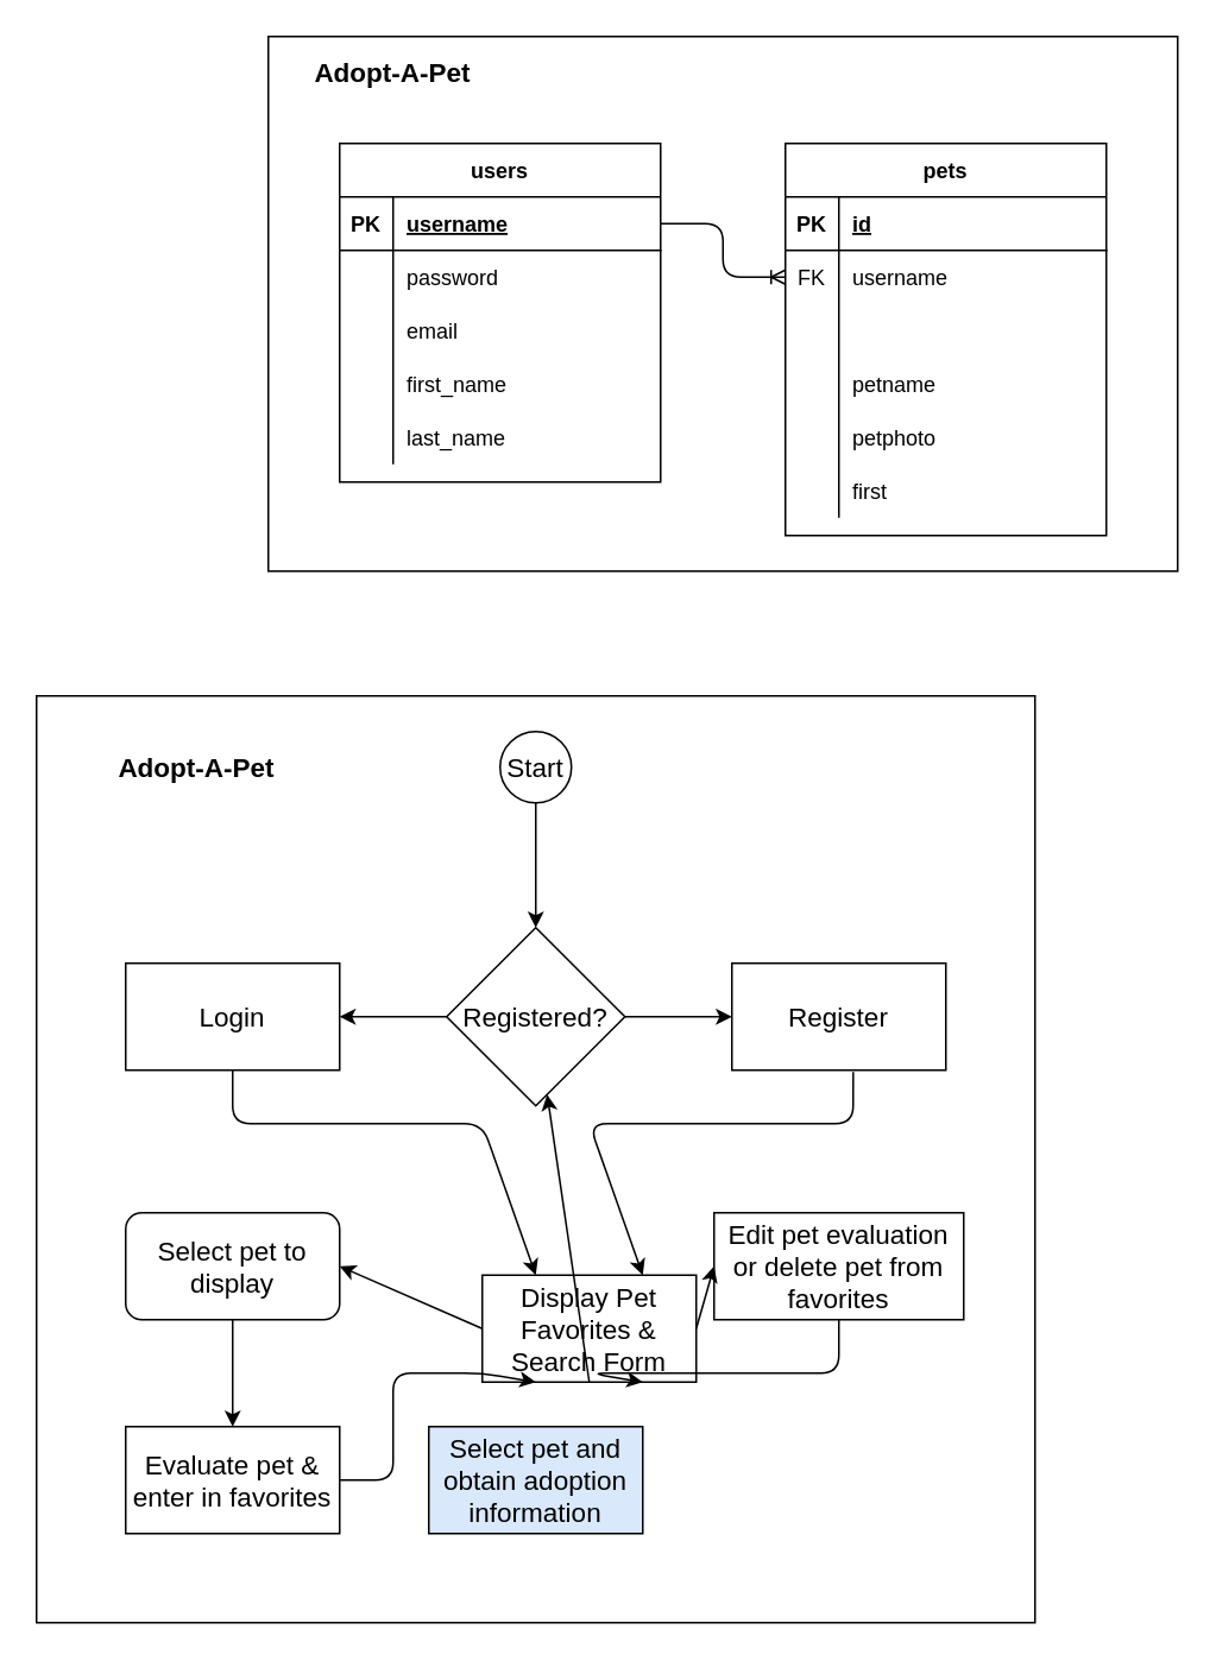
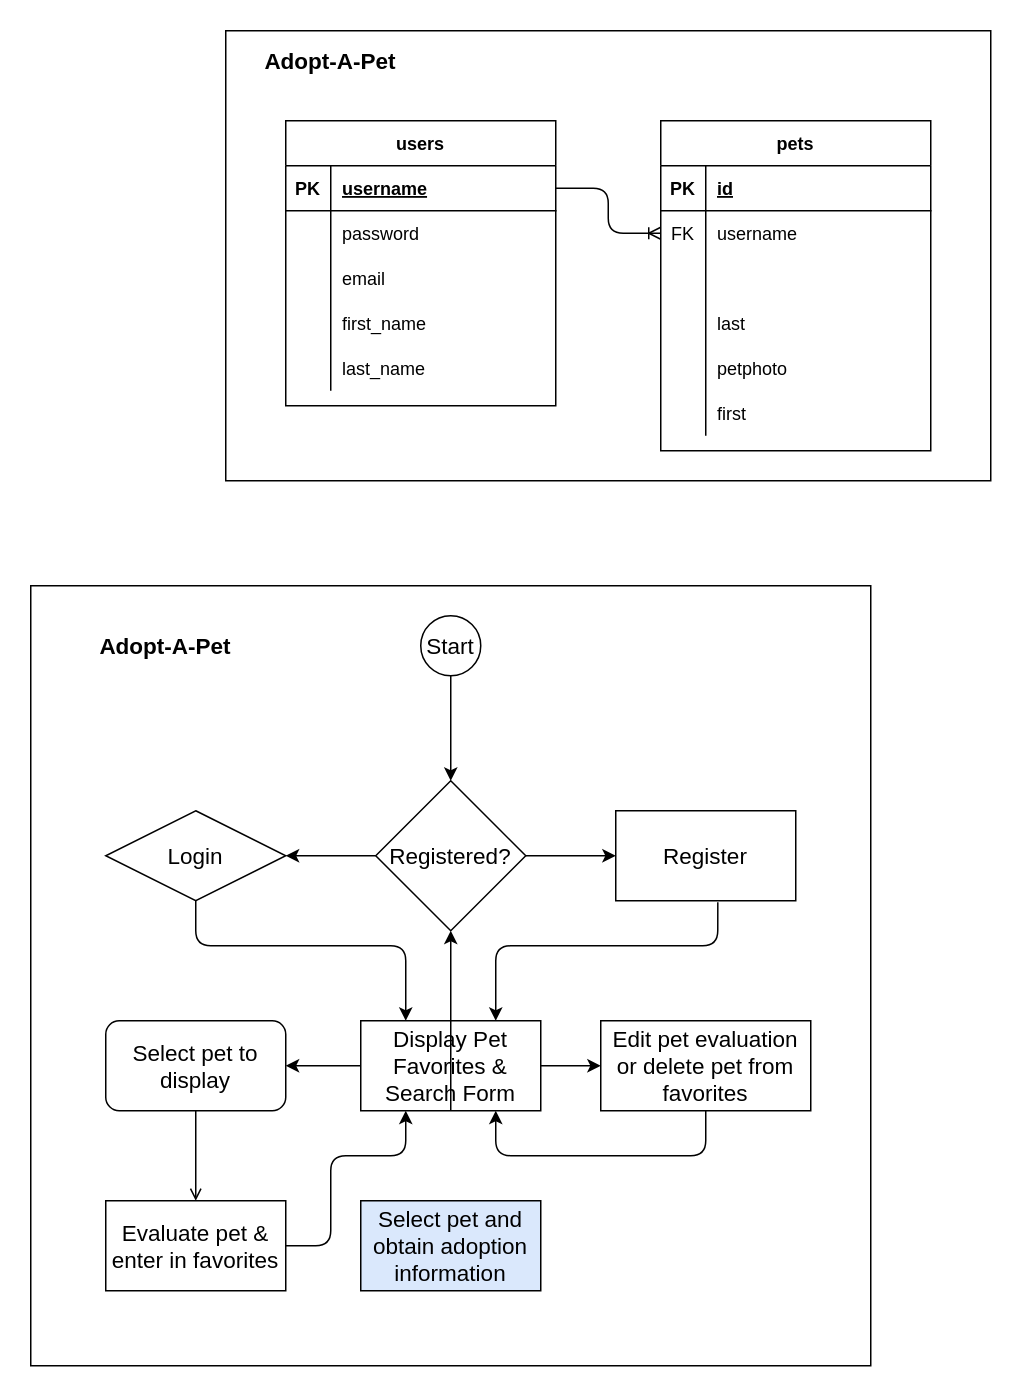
- <mxCell id="30" value="petname" style="shape=partialRectangle;connectable=0;fillColor=none;top=0;left=0;bottom=0;right=0;align=left;spacingLeft=6;overflow=hidden;" parent="28" vertex="1"><mxGeometry x="30" width="150" height="30" as="geometry" /></mxCell>
+ <mxCell id="30" value="last" style="shape=partialRectangle;connectable=0;fillColor=none;top=0;left=0;bottom=0;right=0;align=left;spacingLeft=6;overflow=hidden;" parent="28" vertex="1"><mxGeometry x="30" width="150" height="30" as="geometry" /></mxCell>
- <mxCell id="41" value="Login" style="rounded=0;whiteSpace=wrap;html=1;fontSize=15;" parent="1" vertex="1"><mxGeometry x="70" y="540" width="120" height="60" as="geometry" /></mxCell>
+ <mxCell id="41" value="Login" style="rhombus;whiteSpace=wrap;html=1;fontSize=15;" parent="1" vertex="1"><mxGeometry x="70" y="540" width="120" height="60" as="geometry" /></mxCell>
- <mxCell id="43" value="Display Pet Favorites &amp;amp; Search Form" style="rounded=0;whiteSpace=wrap;html=1;fontSize=15;" parent="1" vertex="1"><mxGeometry x="270" y="715" width="120" height="60" as="geometry" /></mxCell>
+ <mxCell id="43" value="Display Pet Favorites &amp;amp; Search Form" style="rounded=0;whiteSpace=wrap;html=1;fontSize=15;" parent="1" vertex="1"><mxGeometry x="240" y="680" width="120" height="60" as="geometry" /></mxCell>
- <mxCell id="56" value="" style="endArrow=classic;html=1;fontSize=15;exitX=0.5;exitY=1;exitDx=0;exitDy=0;" parent="1" source="44" target="45" edge="1"><mxGeometry width="50" height="50" relative="1" as="geometry"><mxPoint x="310" y="660" as="sourcePoint" /><mxPoint x="360" y="610" as="targetPoint" /></mxGeometry></mxCell>
+ <mxCell id="56" value="" style="endArrow=open;html=1;fontSize=15;exitX=0.5;exitY=1;exitDx=0;exitDy=0;" parent="1" source="44" target="45" edge="1"><mxGeometry width="50" height="50" relative="1" as="geometry"><mxPoint x="310" y="660" as="sourcePoint" /><mxPoint x="360" y="610" as="targetPoint" /></mxGeometry></mxCell>
